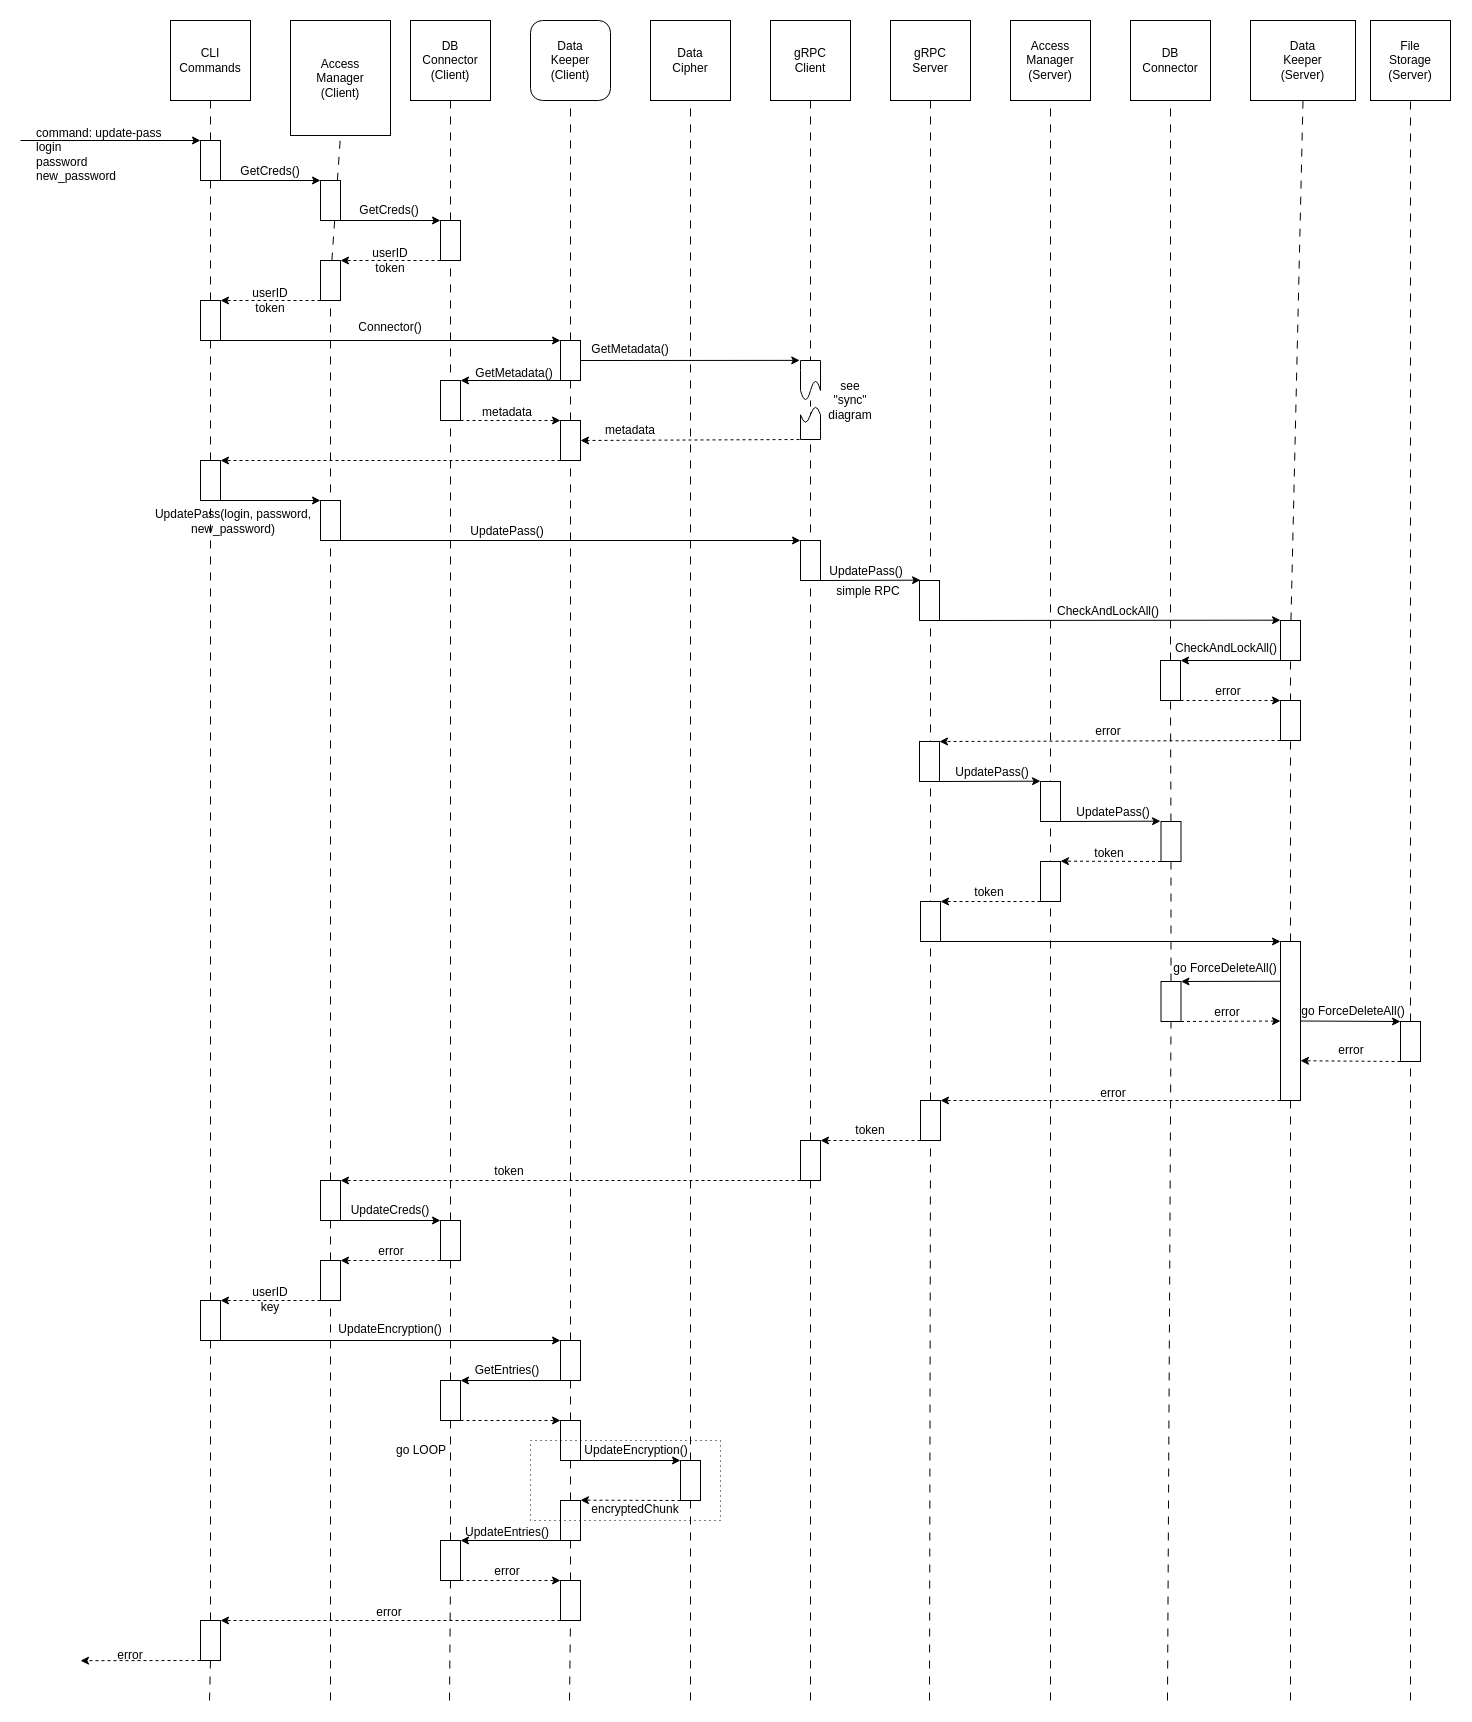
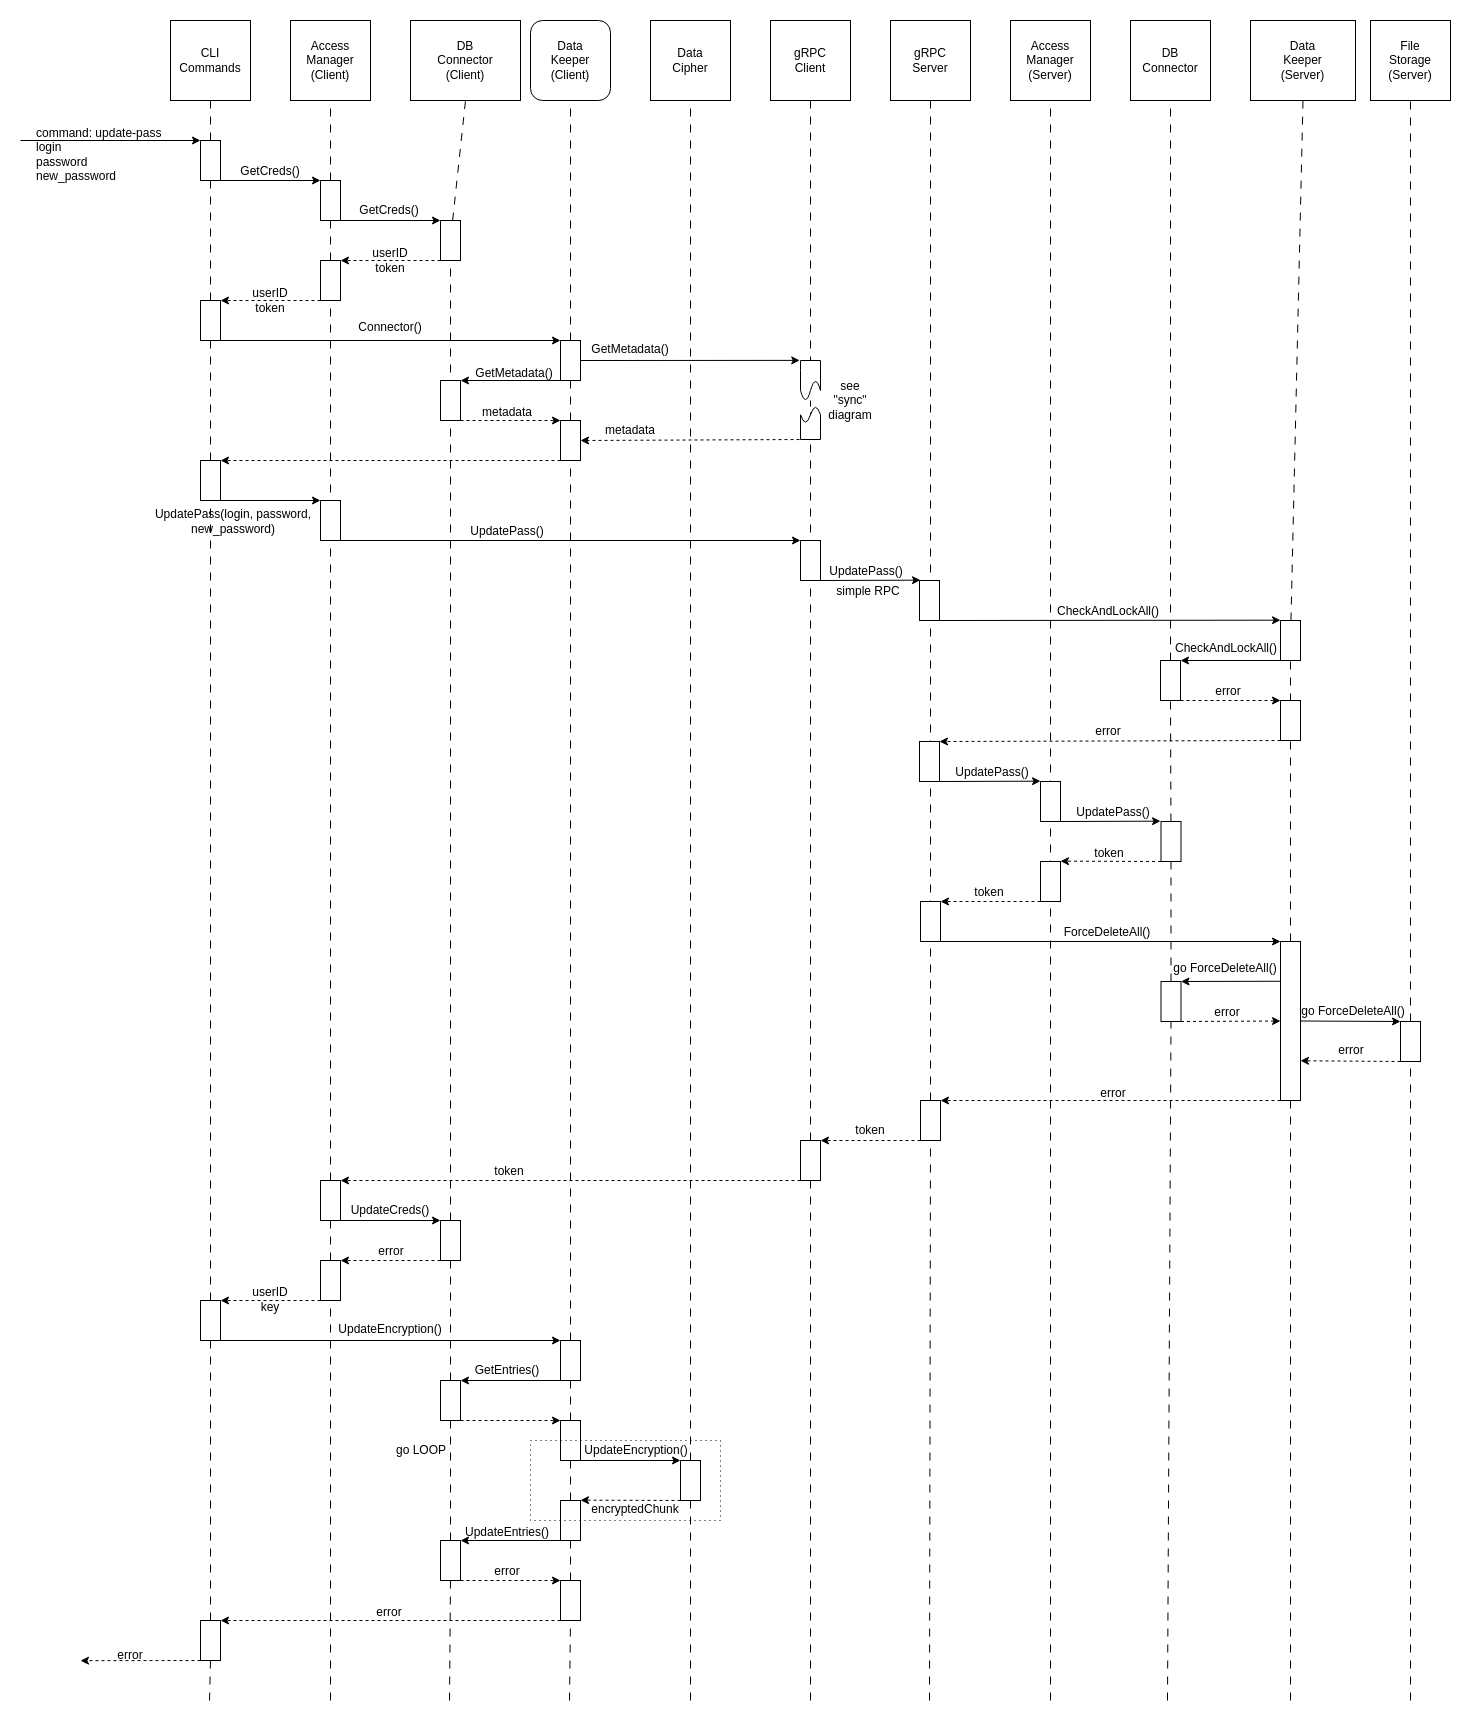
- <mxCell id="19" value="DB&lt;br&gt;Connector&lt;br&gt;(Client)" style="whiteSpace=wrap;html=1;aspect=fixed;" parent="1" vertex="1"><mxGeometry x="410" y="20" width="80" height="80" as="geometry" /></mxCell>
+ <mxCell id="19" value="DB&lt;br&gt;Connector&lt;br&gt;(Client)" style="whiteSpace=wrap;html=1;aspect=fixed;" parent="1" vertex="1"><mxGeometry x="410" y="20" width="110" height="80" as="geometry" /></mxCell>
- <mxCell id="17" value="Access&lt;br&gt;Manager&lt;br&gt;(Client)" style="whiteSpace=wrap;html=1;aspect=fixed;" parent="1" vertex="1"><mxGeometry x="290" y="20" width="100" height="115" as="geometry" /></mxCell>
+ <mxCell id="17" value="Access&lt;br&gt;Manager&lt;br&gt;(Client)" style="whiteSpace=wrap;html=1;aspect=fixed;" parent="1" vertex="1"><mxGeometry x="290" y="20" width="80" height="80" as="geometry" /></mxCell>
+ <mxCell id="103" value="ForceDeleteAll()" style="text;html=1;strokeColor=none;fillColor=none;align=center;verticalAlign=middle;whiteSpace=wrap;rounded=0;" vertex="1" parent="1"><mxGeometry x="1077" y="917" width="60" height="30" as="geometry" /></mxCell>
